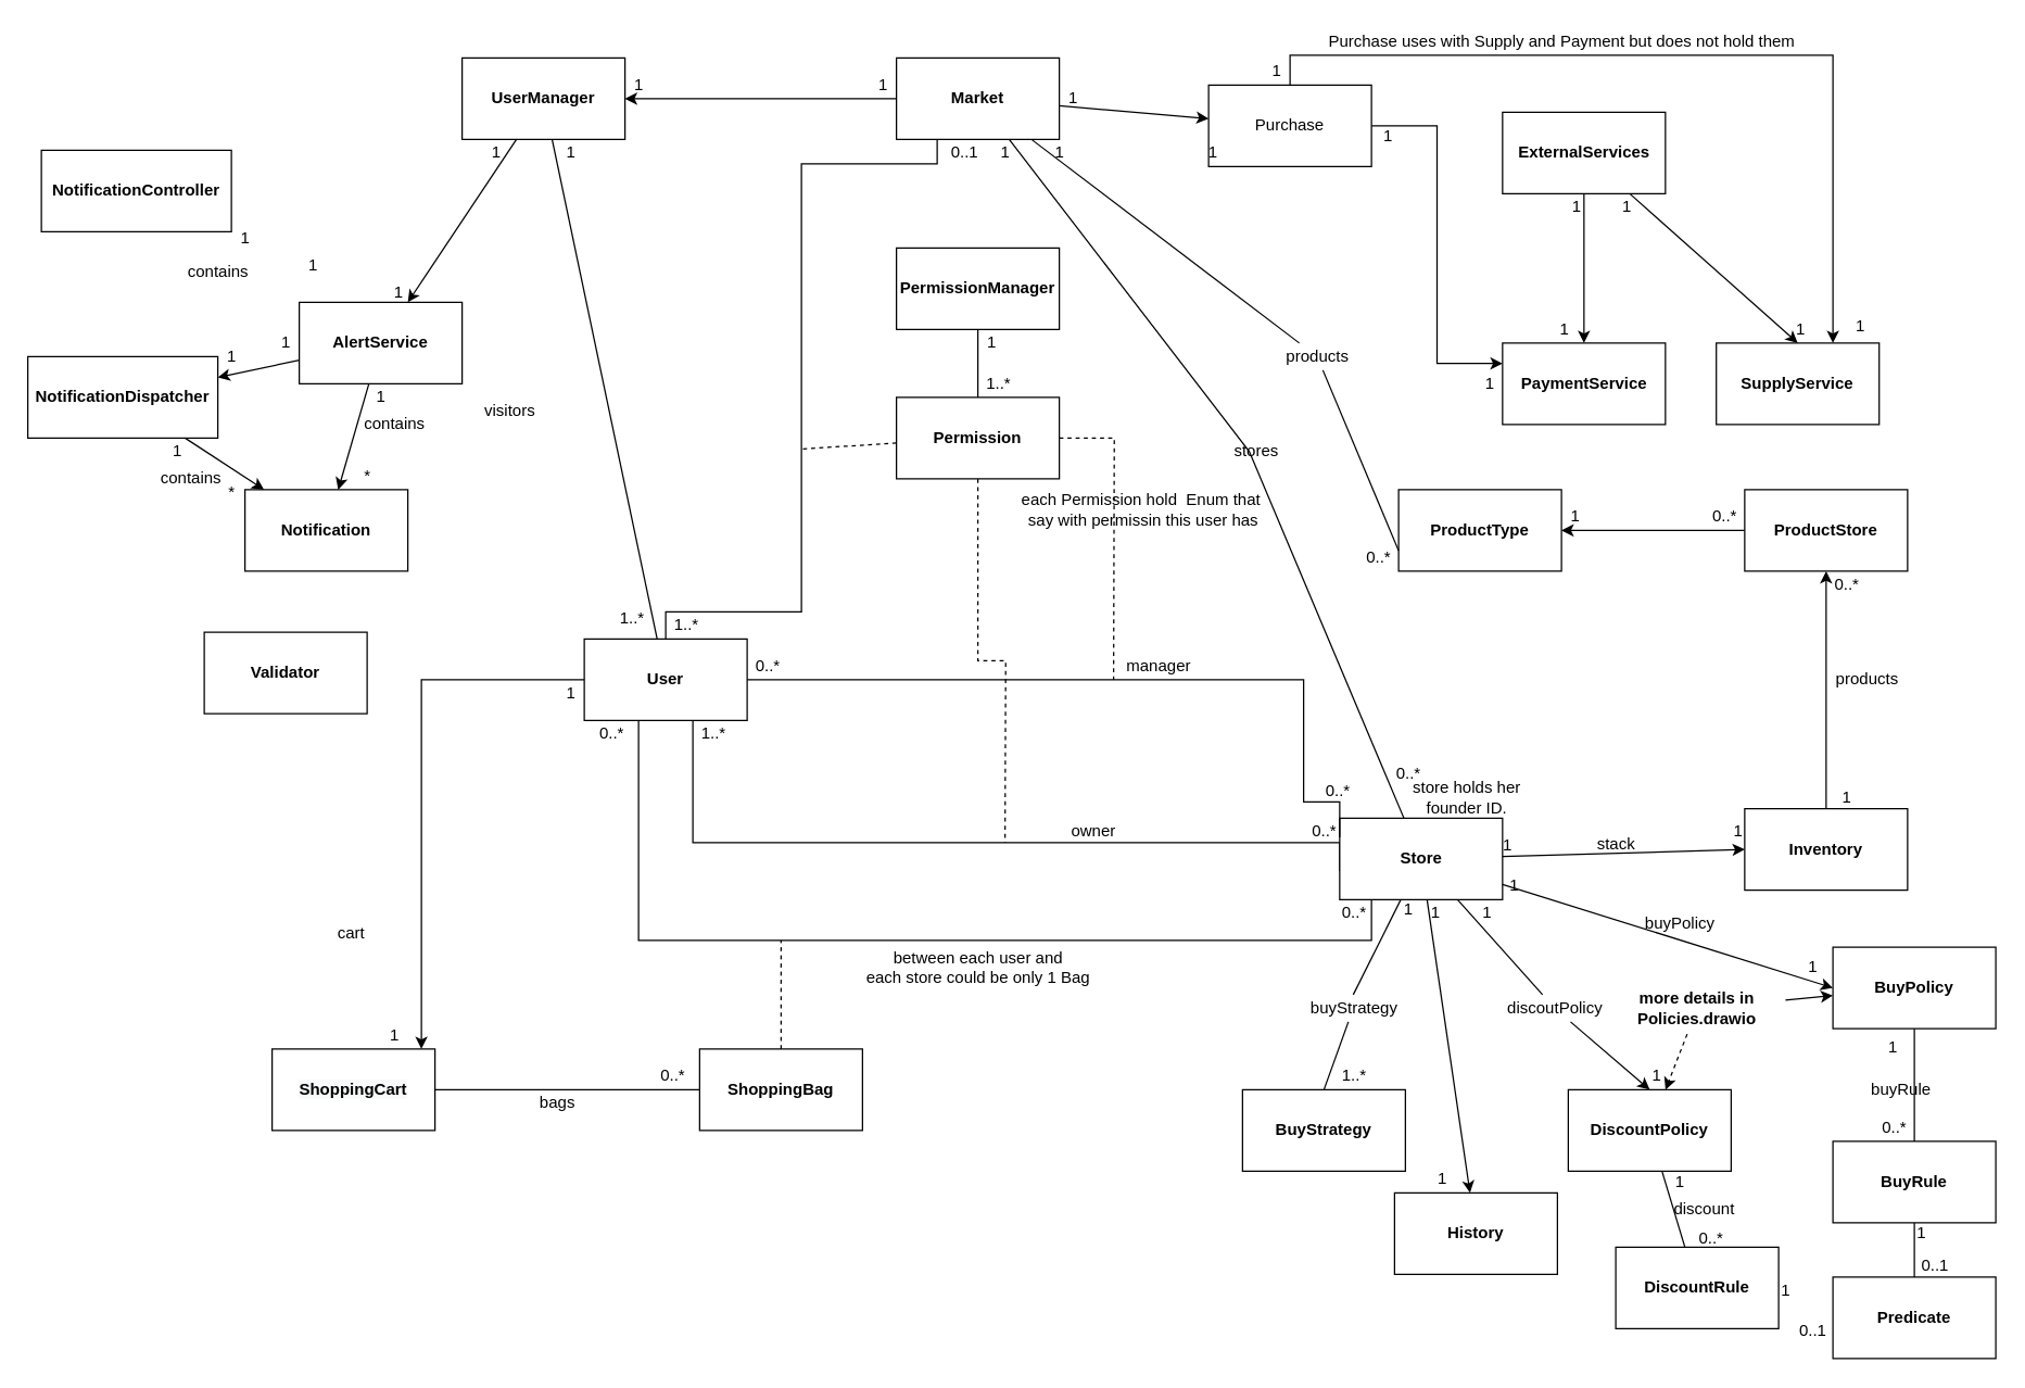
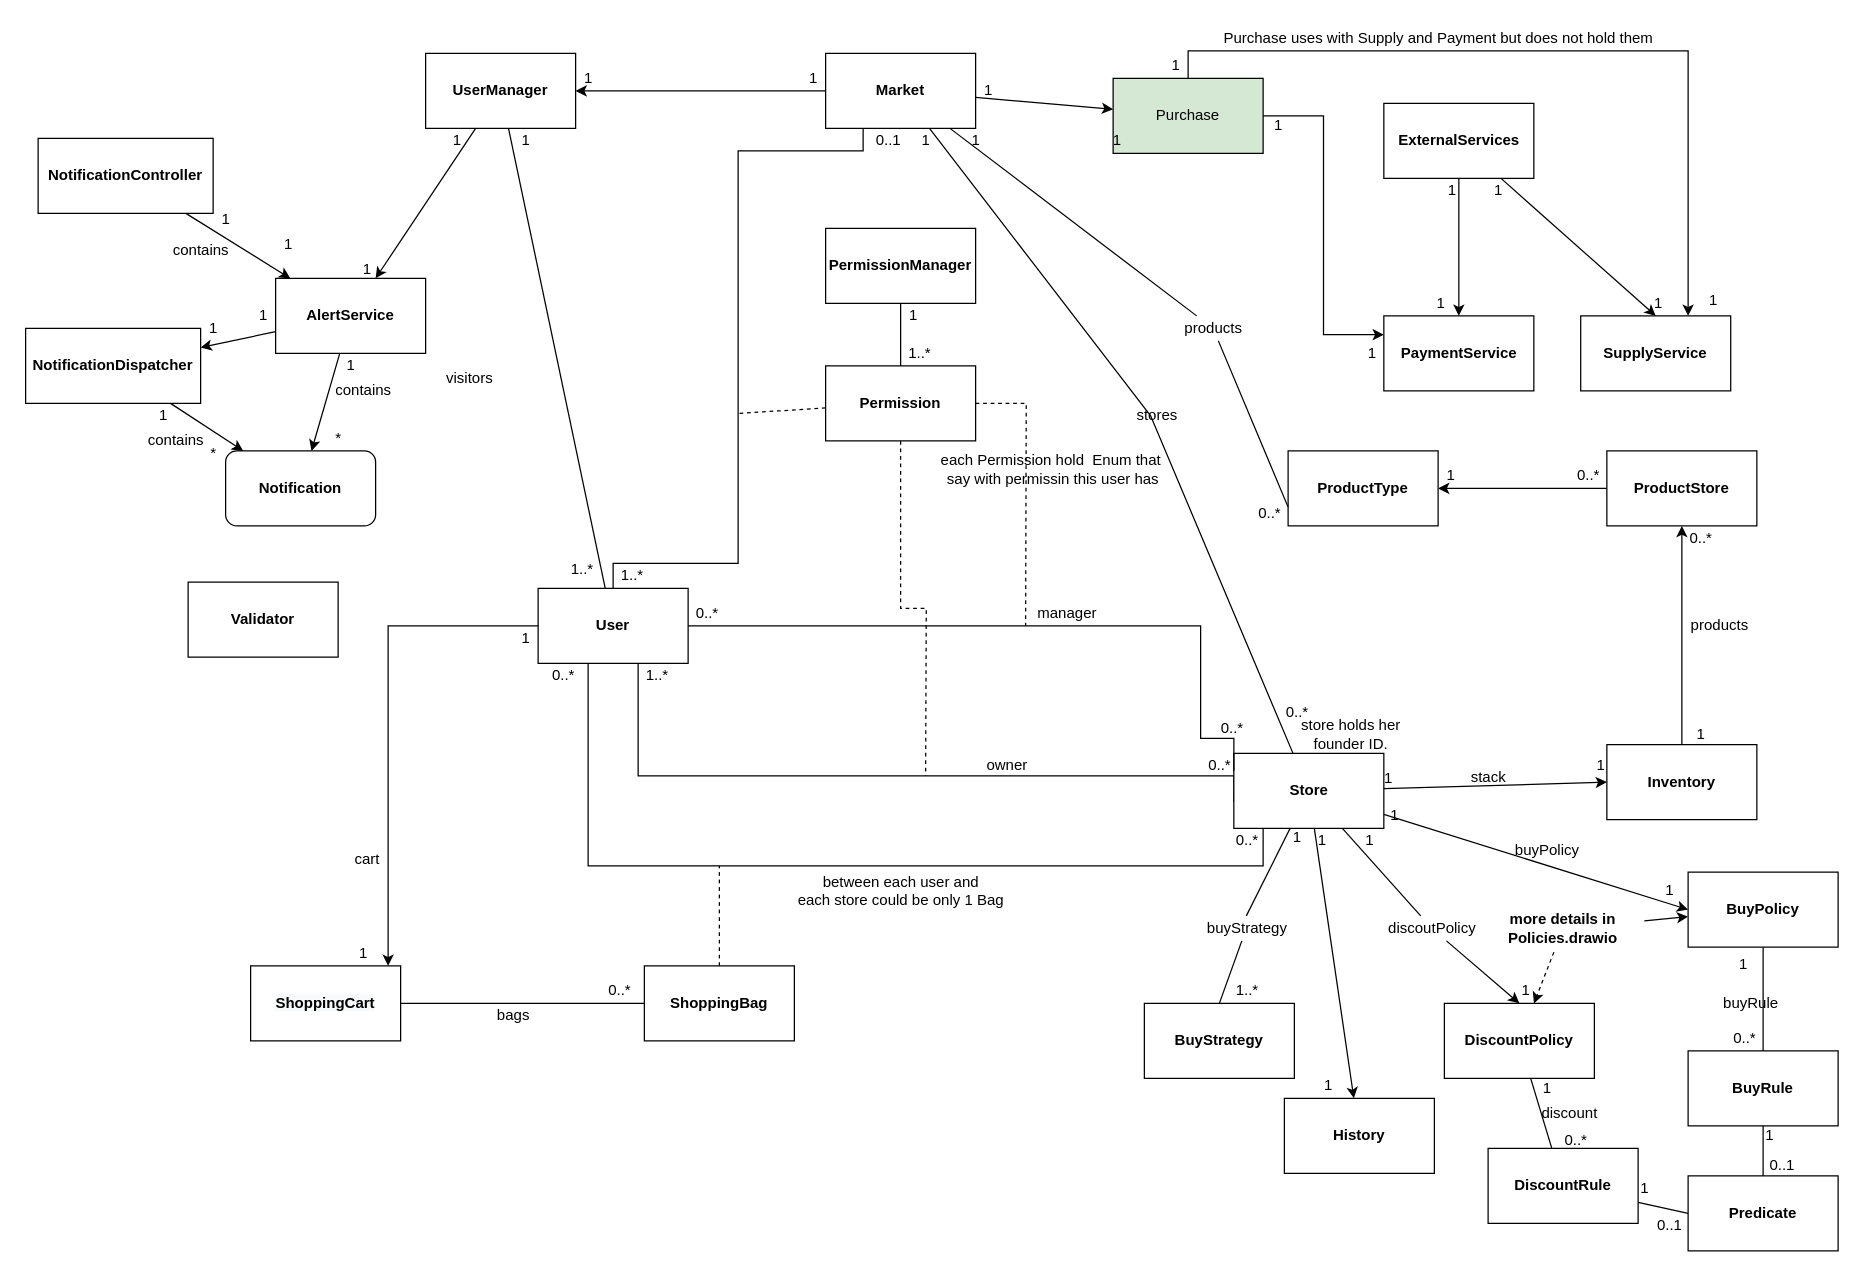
- <mxCell id="89" value="Purchase" style="rounded=0;whiteSpace=wrap;html=1;" parent="1" vertex="1"><mxGeometry x="890" y="62" width="120" height="60" as="geometry" /></mxCell>
+ <mxCell id="89" value="Purchase" style="rounded=0;whiteSpace=wrap;html=1;fillColor=#d5e8d4;" parent="1" vertex="1"><mxGeometry x="890" y="62" width="120" height="60" as="geometry" /></mxCell>
+ <mxCell id="134" style="rounded=0;orthogonalLoop=1;jettySize=auto;html=1;" parent="1" source="121" target="102" edge="1"><mxGeometry relative="1" as="geometry"><mxPoint x="230" y="274.632" as="sourcePoint" /><mxPoint x="170" y="287.263" as="targetPoint" /></mxGeometry></mxCell>
- <mxCell id="120" value="&lt;span style=&quot;font-weight: 700&quot;&gt;Notification&lt;/span&gt;" style="rounded=0;whiteSpace=wrap;html=1;container=1;" parent="1" vertex="1"><mxGeometry x="180" y="360" width="120" height="60" as="geometry" /></mxCell>
+ <mxCell id="120" value="&lt;span style=&quot;font-weight: 700&quot;&gt;Notification&lt;/span&gt;" style="whiteSpace=wrap;html=1;container=1;rounded=1;" parent="1" vertex="1"><mxGeometry x="180" y="360" width="120" height="60" as="geometry" /></mxCell>
- <mxCell id="2" value="cart" style="text;html=1;align=center;verticalAlign=middle;resizable=0;points=[];autosize=1;" parent="1" vertex="1"><mxGeometry x="238.003" y="677" width="40" height="20" as="geometry" /></mxCell>
+ <mxCell id="2" value="cart" style="text;html=1;align=center;verticalAlign=middle;resizable=0;points=[];autosize=1;" parent="1" vertex="1"><mxGeometry x="273.003" y="677" width="40" height="20" as="geometry" /></mxCell>
+ <mxCell id="144" value="" style="endArrow=none;html=1;entryX=0;entryY=0.5;entryDx=0;entryDy=0;" parent="1" source="50" target="143" edge="1"><mxGeometry width="50" height="50" relative="1" as="geometry"><mxPoint x="1140" y="850" as="sourcePoint" /><mxPoint x="1190" y="800" as="targetPoint" /></mxGeometry></mxCell>
